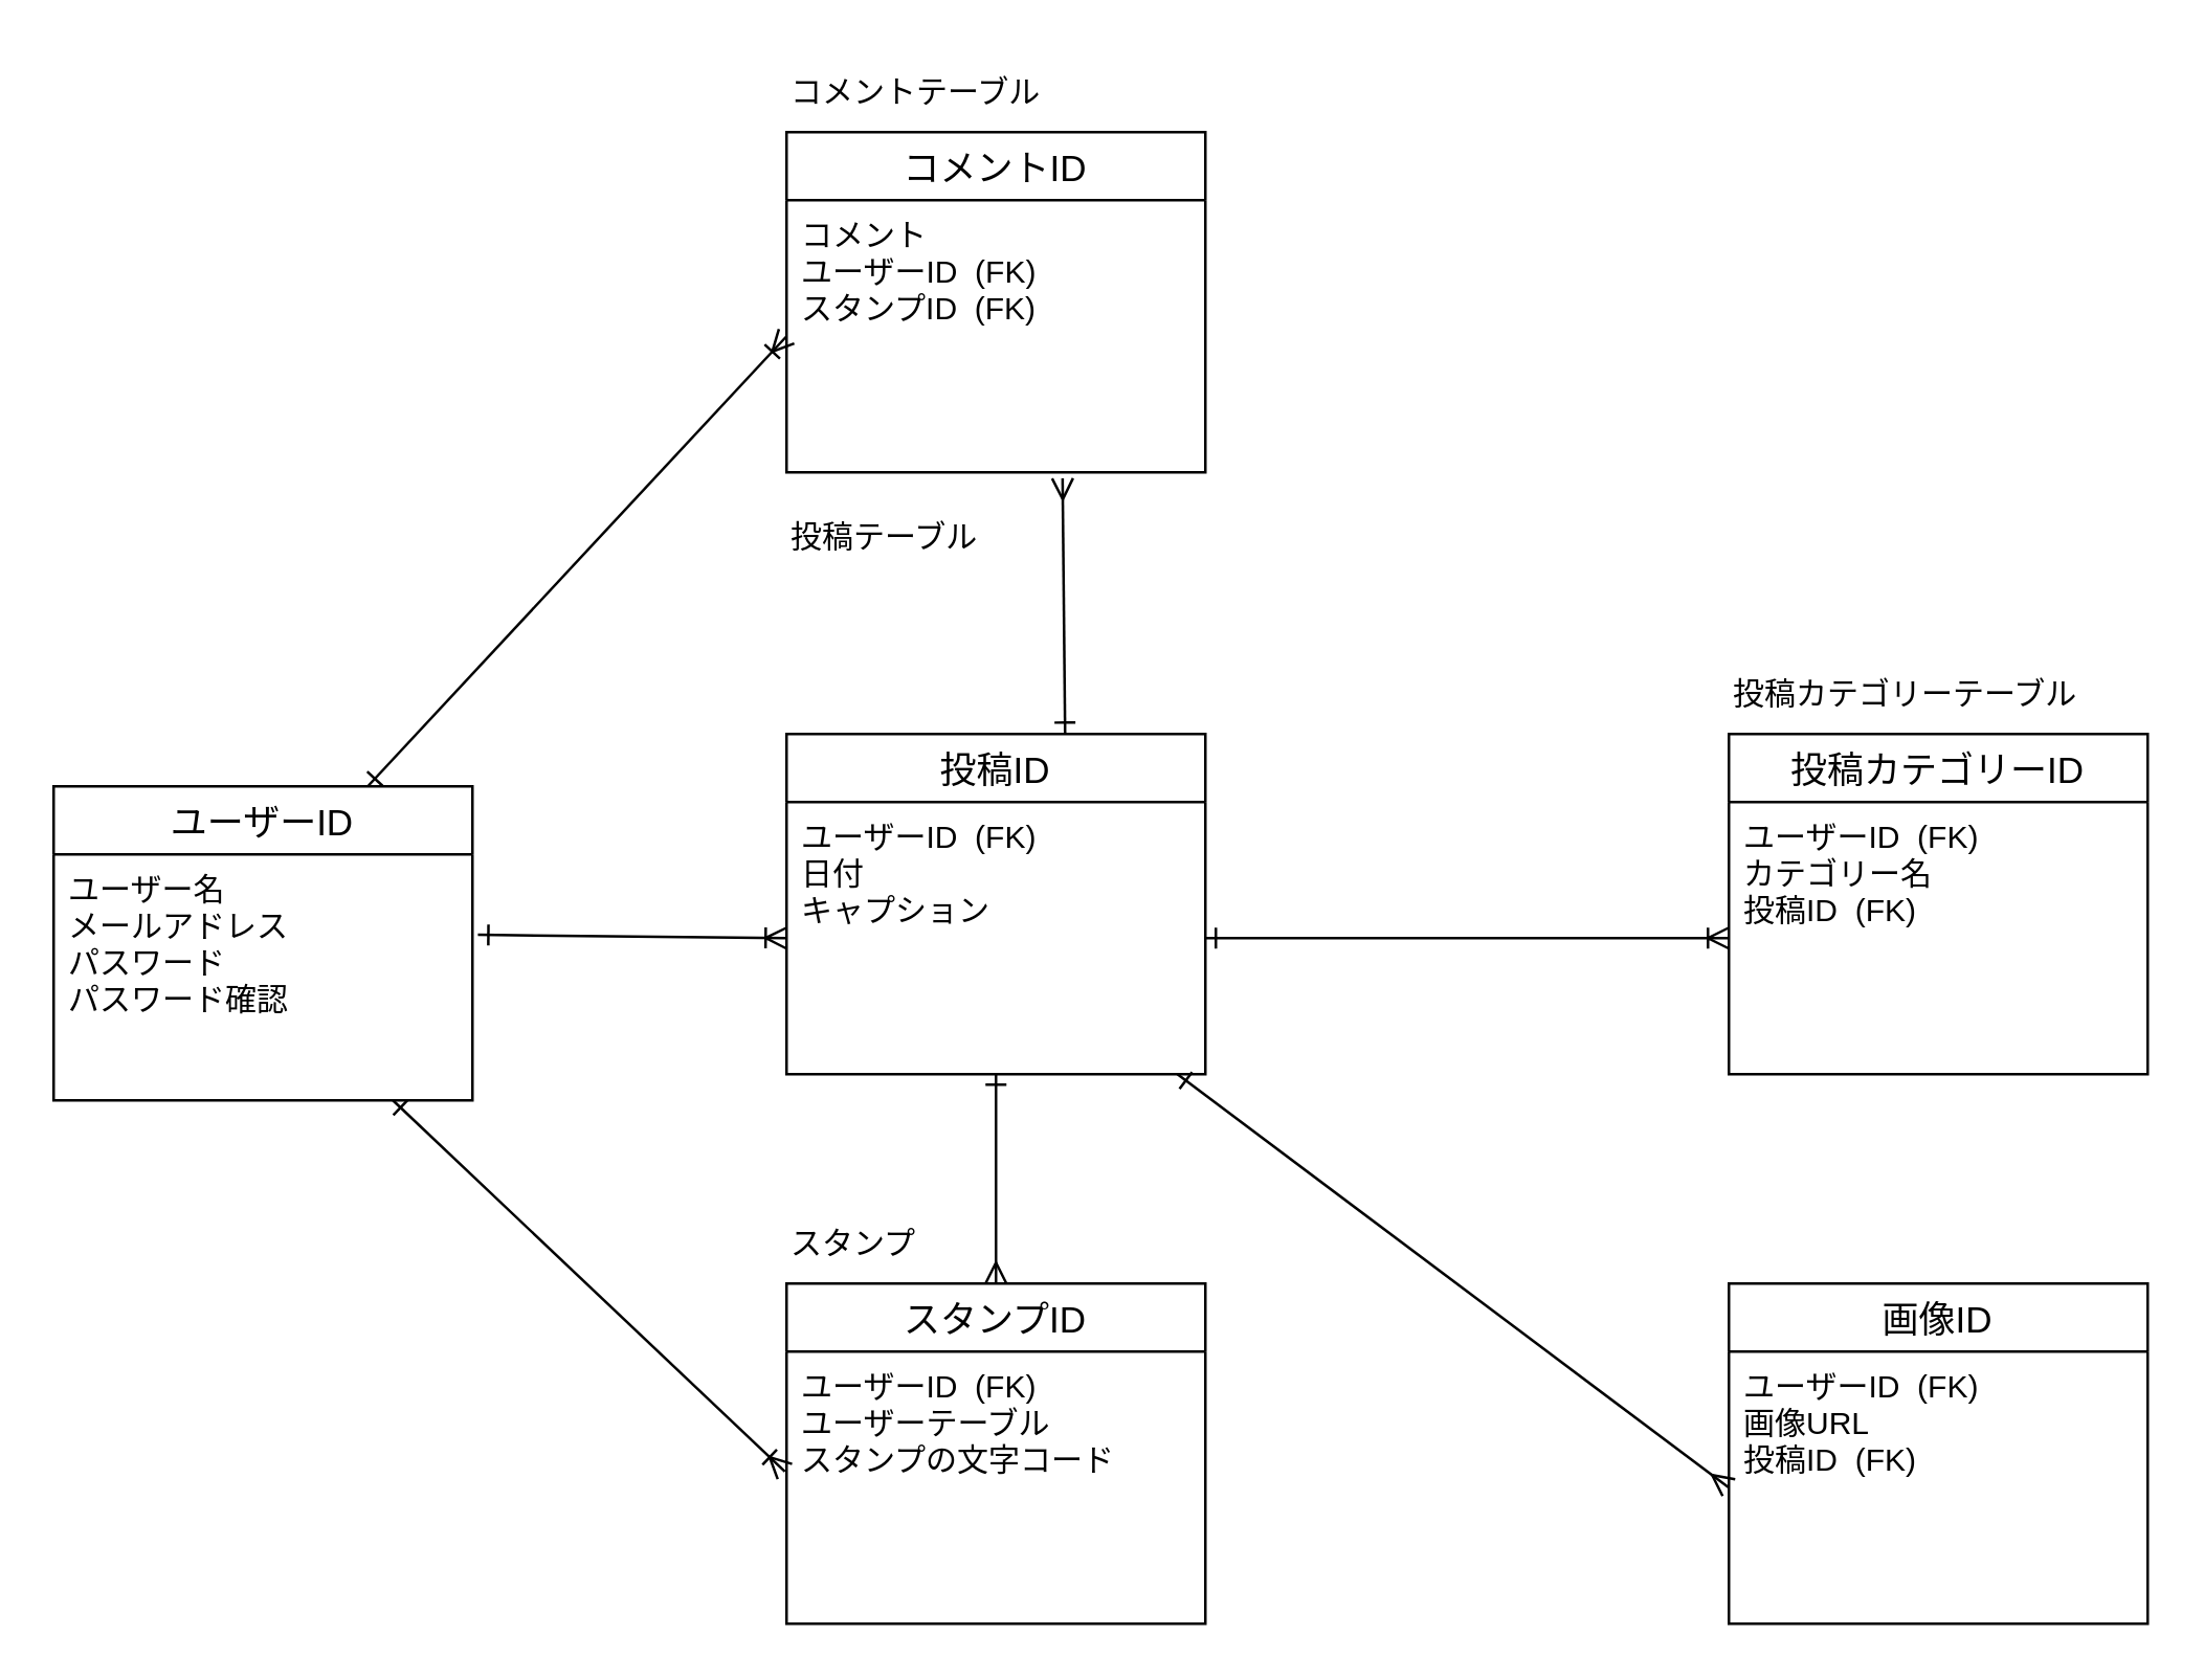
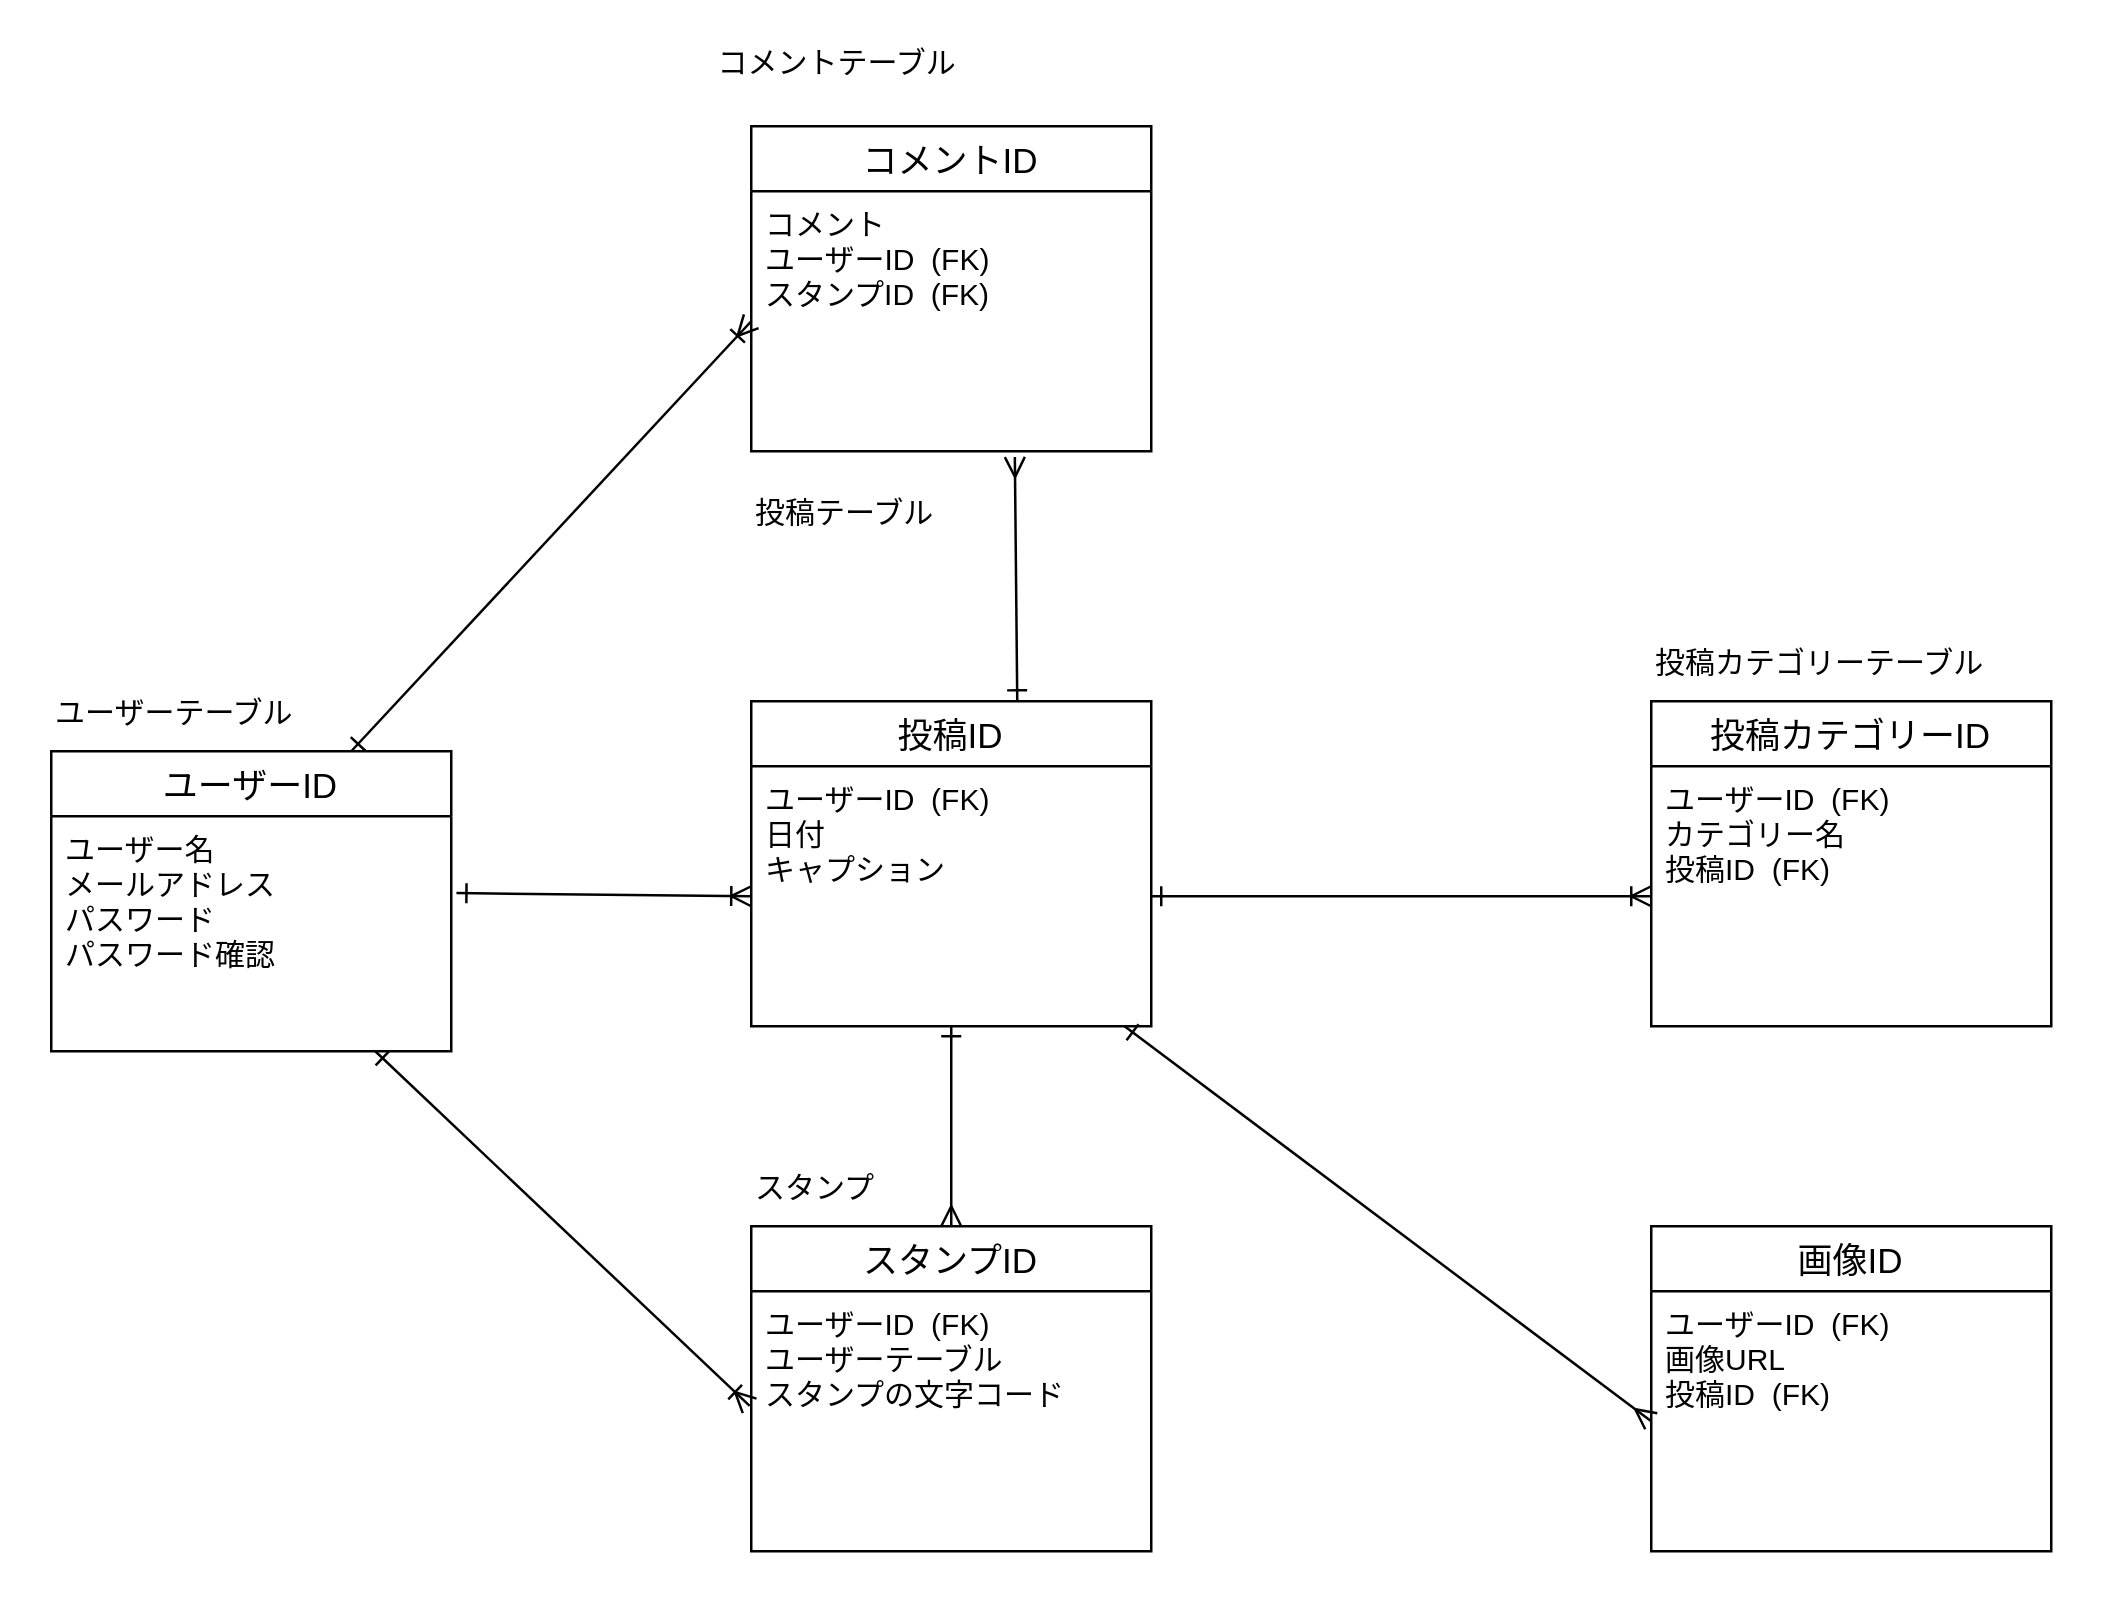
- <mxCell id="23" value="コメントテーブル" style="text;strokeColor=none;align=left;fillColor=none;html=1;verticalAlign=middle;whiteSpace=wrap;rounded=0;" vertex="1" parent="1"><mxGeometry x="300" y="20" width="100" height="30" as="geometry" /></mxCell>
+ <mxCell id="23" value="コメントテーブル" style="text;strokeColor=none;align=left;fillColor=none;html=1;verticalAlign=middle;whiteSpace=wrap;rounded=0;" vertex="1" parent="1"><mxGeometry x="285" y="10" width="100" height="30" as="geometry" /></mxCell>
+ <mxCell id="15" value="ユーザーテーブル" style="text;strokeColor=none;align=left;fillColor=none;html=1;verticalAlign=middle;whiteSpace=wrap;rounded=0;" parent="1" vertex="1"><mxGeometry x="20" y="270" width="110" height="30" as="geometry" /></mxCell>
